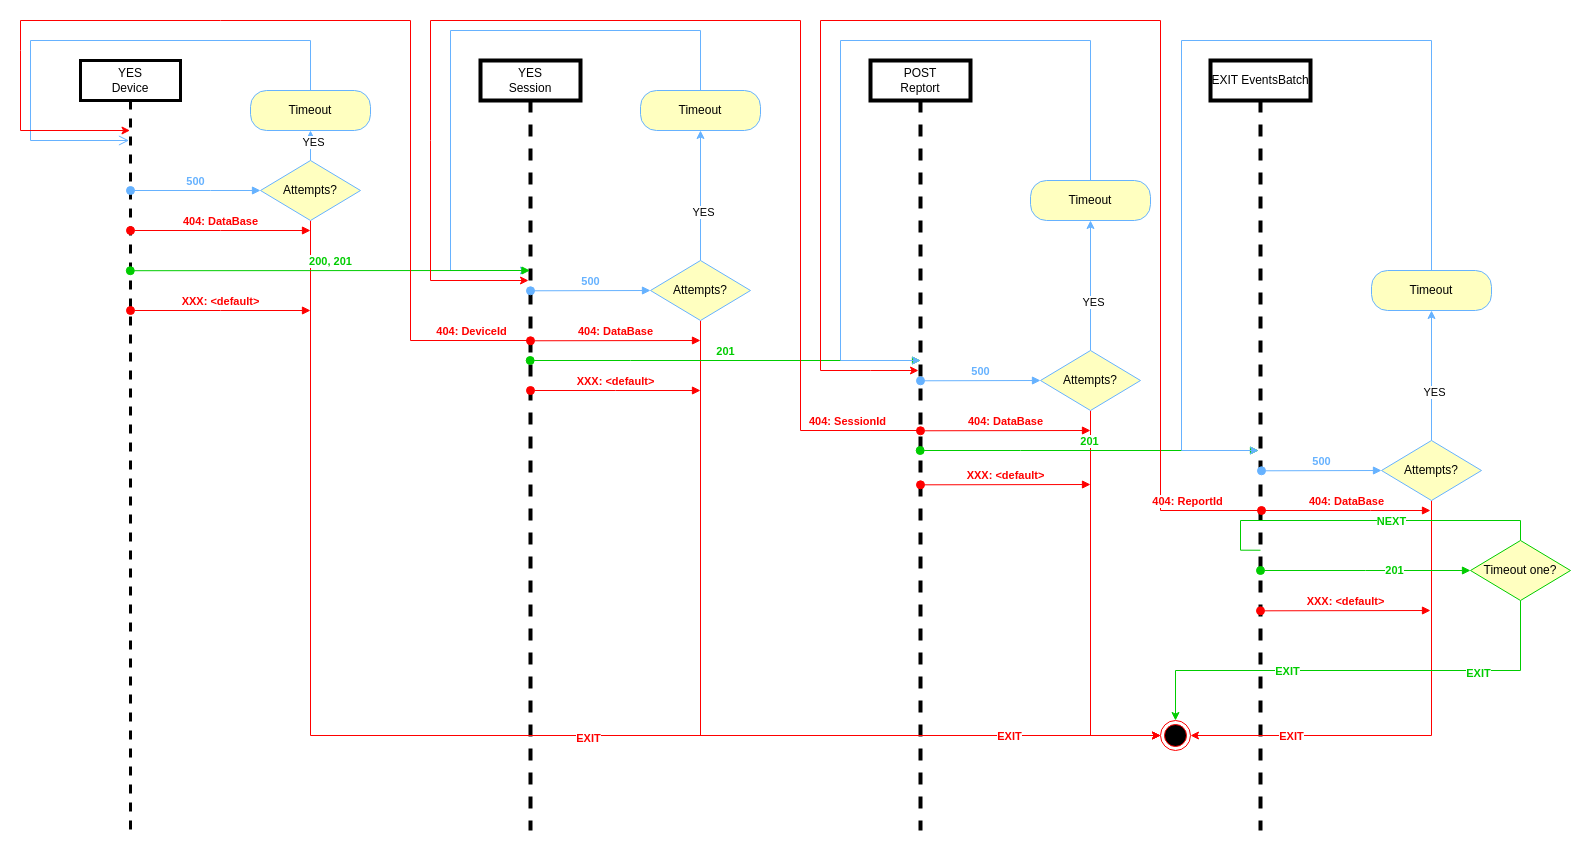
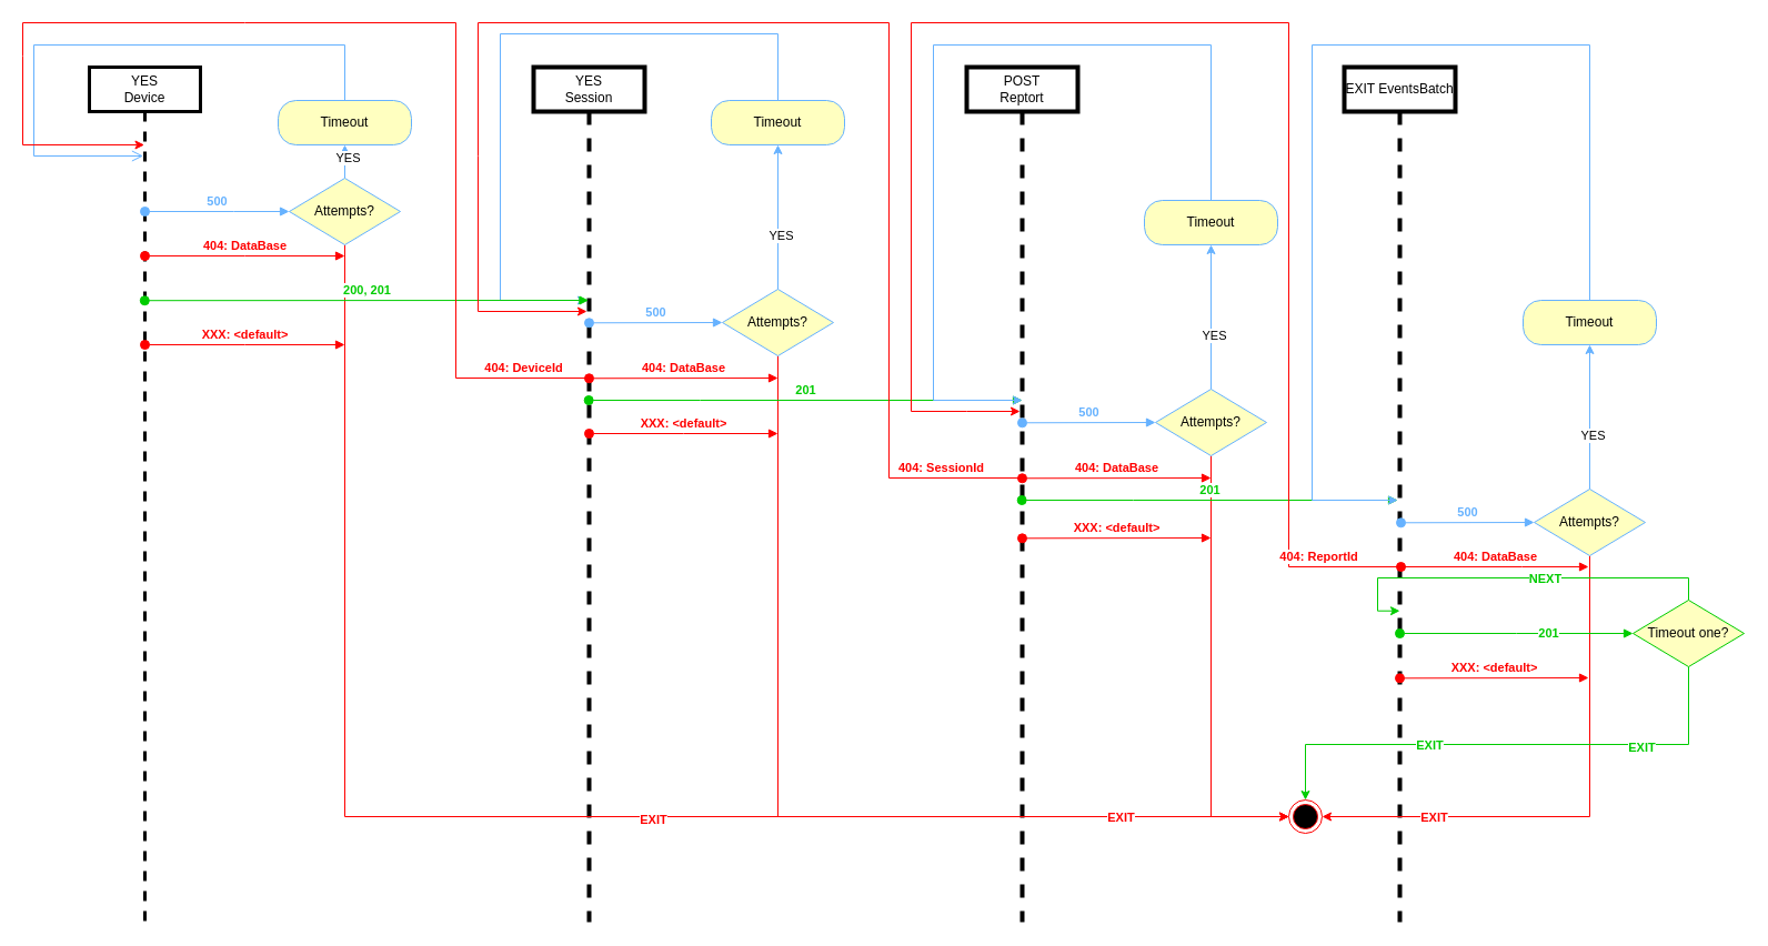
- <mxCell id="54" style="edgeStyle=orthogonalEdgeStyle;rounded=0;orthogonalLoop=1;jettySize=auto;html=1;exitX=0.5;exitY=0;exitDx=0;exitDy=0;entryX=0.5;entryY=0.636;entryDx=0;entryDy=0;entryPerimeter=0;strokeColor=#00CC00;endArrow=none;" parent="1" source="59" target="5" edge="1"><mxGeometry relative="1" as="geometry"><Array as="points"><mxPoint x="1520" y="520" /><mxPoint x="1240" y="520" /><mxPoint x="1240" y="550" /></Array></mxGeometry></mxCell>
+ <mxCell id="54" style="edgeStyle=orthogonalEdgeStyle;rounded=0;orthogonalLoop=1;jettySize=auto;html=1;exitX=0.5;exitY=0;exitDx=0;exitDy=0;entryX=0.5;entryY=0.636;entryDx=0;entryDy=0;entryPerimeter=0;strokeColor=#00CC00;" parent="1" source="59" target="5" edge="1"><mxGeometry relative="1" as="geometry"><Array as="points"><mxPoint x="1520" y="520" /><mxPoint x="1240" y="520" /><mxPoint x="1240" y="550" /></Array></mxGeometry></mxCell>
